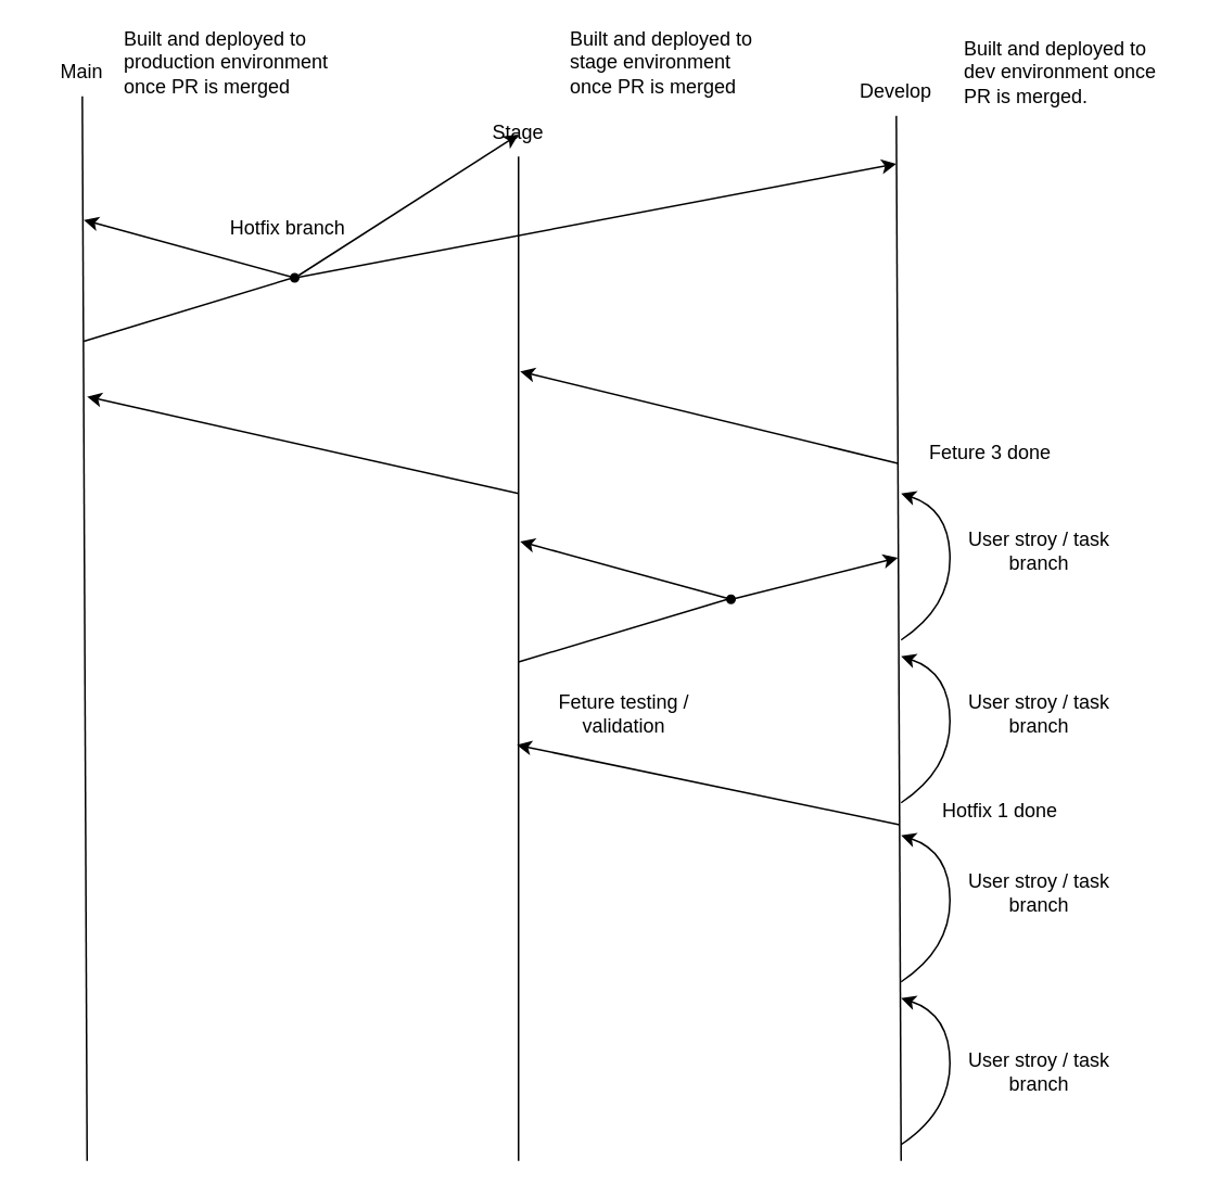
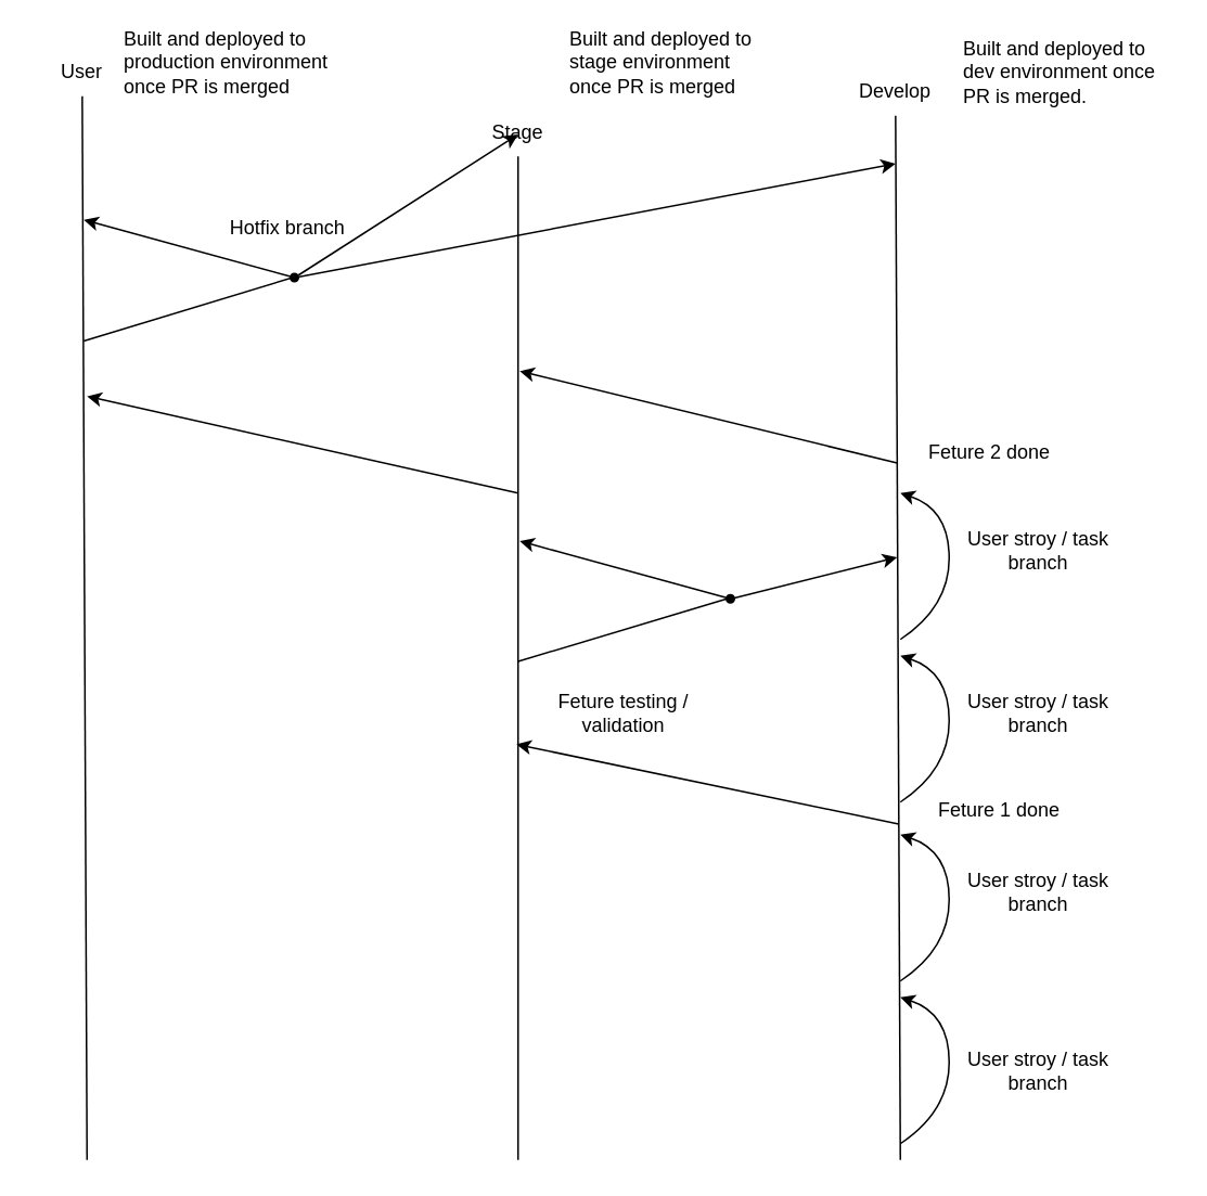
- <mxCell id="3" value="Main" style="text;html=1;strokeColor=none;fillColor=none;align=center;verticalAlign=middle;whiteSpace=wrap;rounded=0;" parent="1" vertex="1"><mxGeometry x="20" y="28.5" width="60" height="30" as="geometry" /></mxCell>
+ <mxCell id="3" value="User" style="text;html=1;strokeColor=none;fillColor=none;align=center;verticalAlign=middle;whiteSpace=wrap;rounded=0;" parent="1" vertex="1"><mxGeometry x="20" y="28.5" width="60" height="30" as="geometry" /></mxCell>
- <mxCell id="19" value="Feture 3 done" style="text;html=1;strokeColor=none;fillColor=none;align=center;verticalAlign=middle;whiteSpace=wrap;rounded=0;" parent="1" vertex="1"><mxGeometry x="553" y="263" width="110" height="30" as="geometry" /></mxCell>
+ <mxCell id="19" value="Feture 2 done" style="text;html=1;strokeColor=none;fillColor=none;align=center;verticalAlign=middle;whiteSpace=wrap;rounded=0;" parent="1" vertex="1"><mxGeometry x="553" y="263" width="110" height="30" as="geometry" /></mxCell>
- <mxCell id="18" value="Hotfix 1 done" style="text;html=1;strokeColor=none;fillColor=none;align=center;verticalAlign=middle;whiteSpace=wrap;rounded=0;" parent="1" vertex="1"><mxGeometry x="559" y="483" width="110" height="30" as="geometry" /></mxCell>
+ <mxCell id="18" value="Feture 1 done" style="text;html=1;strokeColor=none;fillColor=none;align=center;verticalAlign=middle;whiteSpace=wrap;rounded=0;" parent="1" vertex="1"><mxGeometry x="559" y="483" width="110" height="30" as="geometry" /></mxCell>
